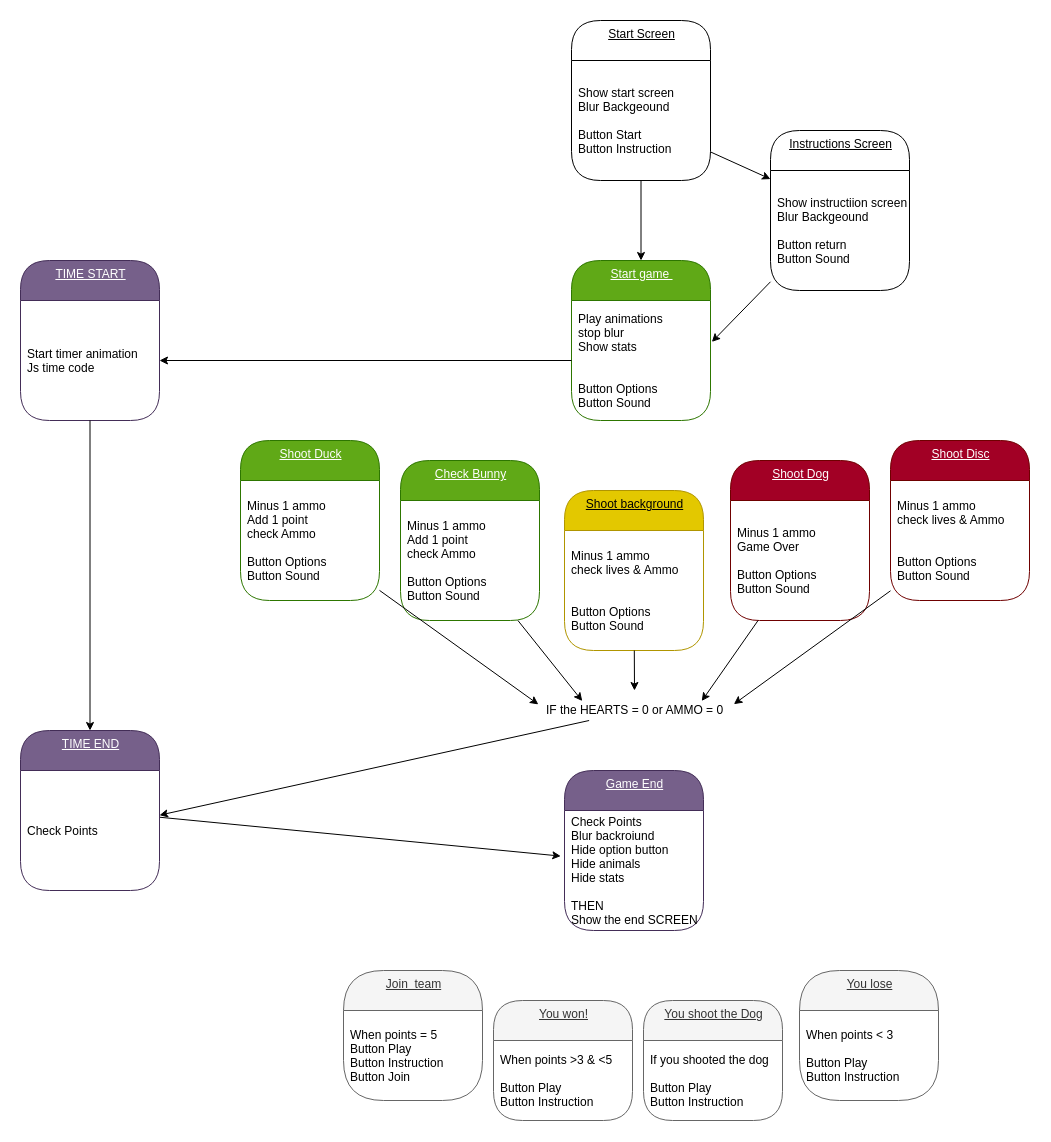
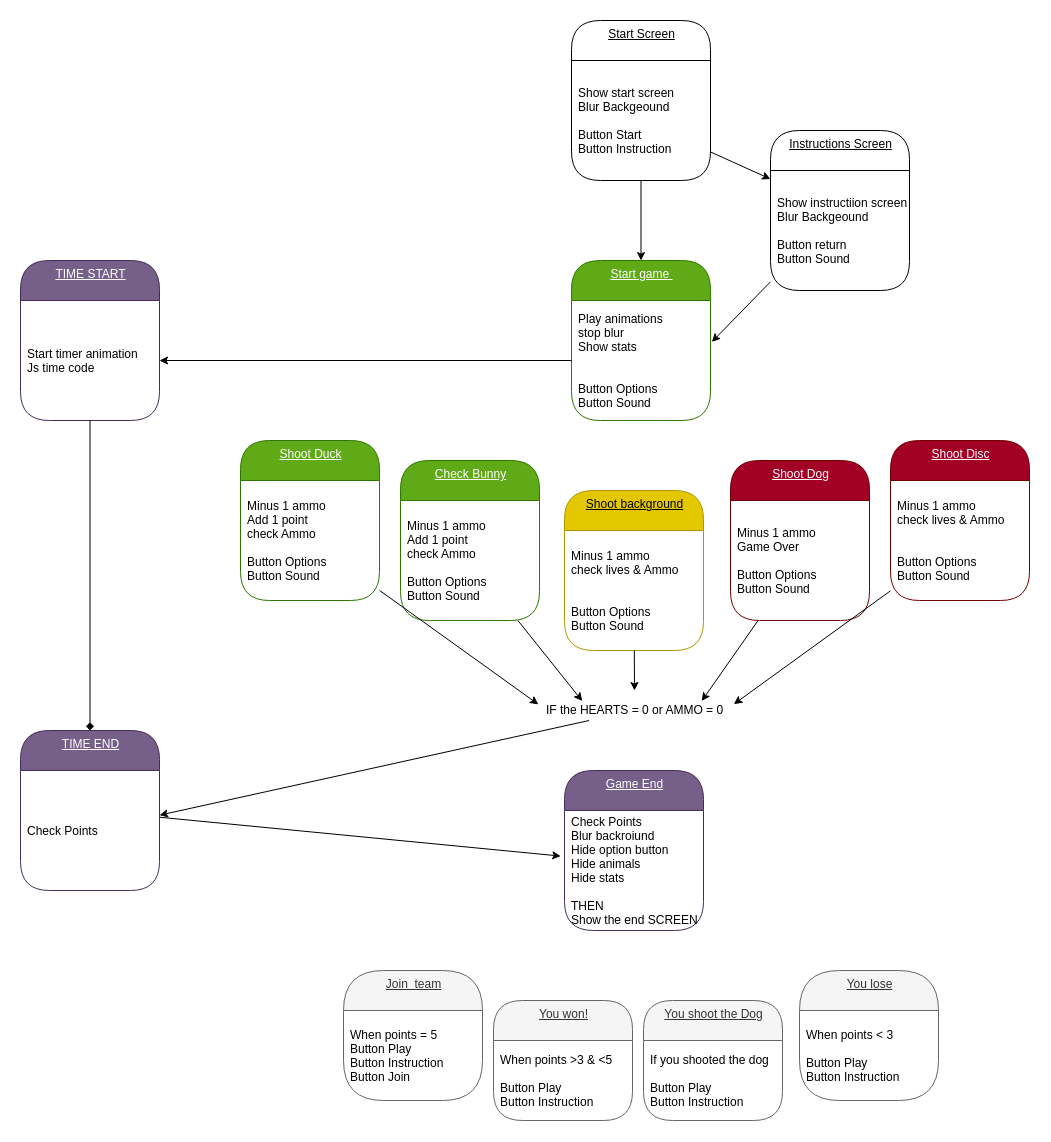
- <mxCell id="27" style="edgeStyle=none;html=1;entryX=0.5;entryY=0;entryDx=0;entryDy=0;" parent="1" source="22" target="25" edge="1"><mxGeometry relative="1" as="geometry" /></mxCell>
+ <mxCell id="27" style="edgeStyle=none;html=1;entryX=0.5;entryY=0;entryDx=0;entryDy=0;endArrow=diamond;" parent="1" source="22" target="25" edge="1"><mxGeometry relative="1" as="geometry" /></mxCell>
